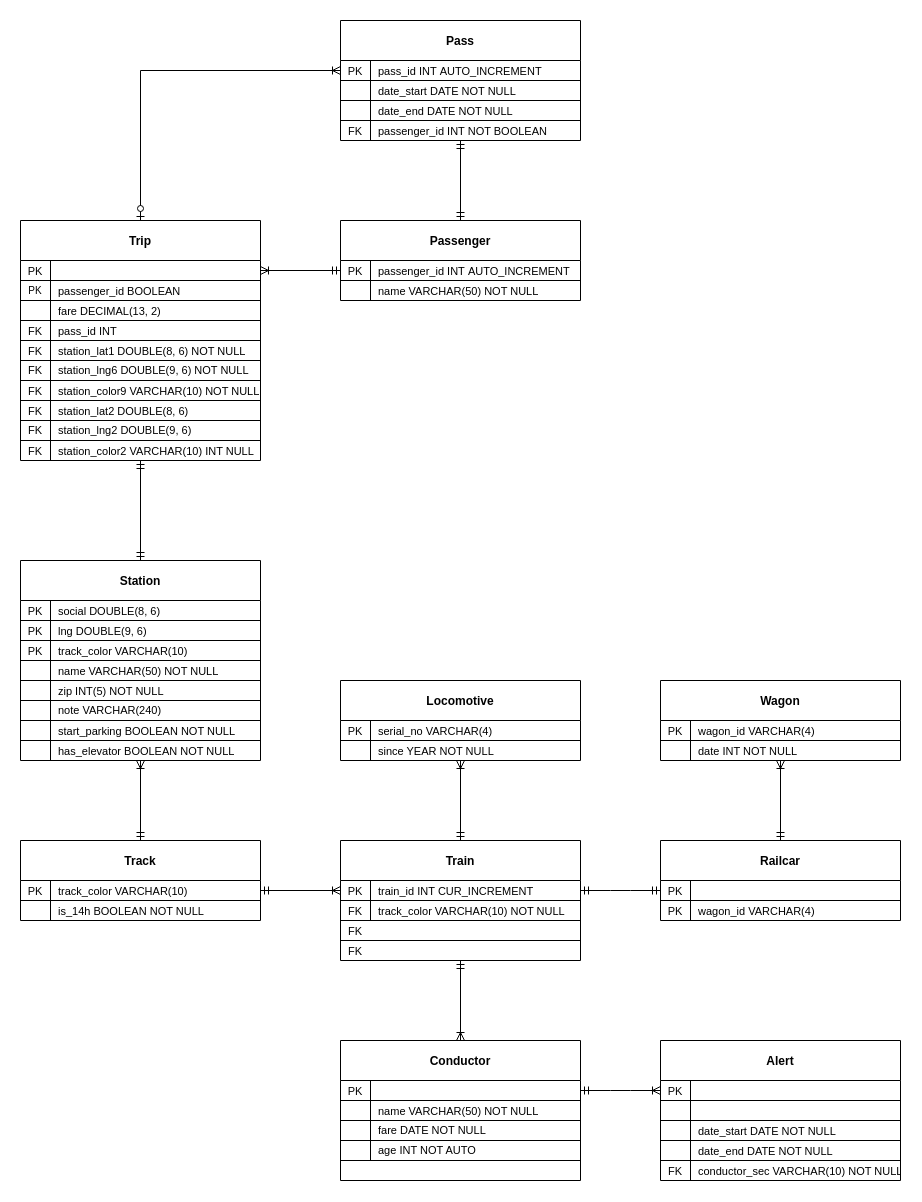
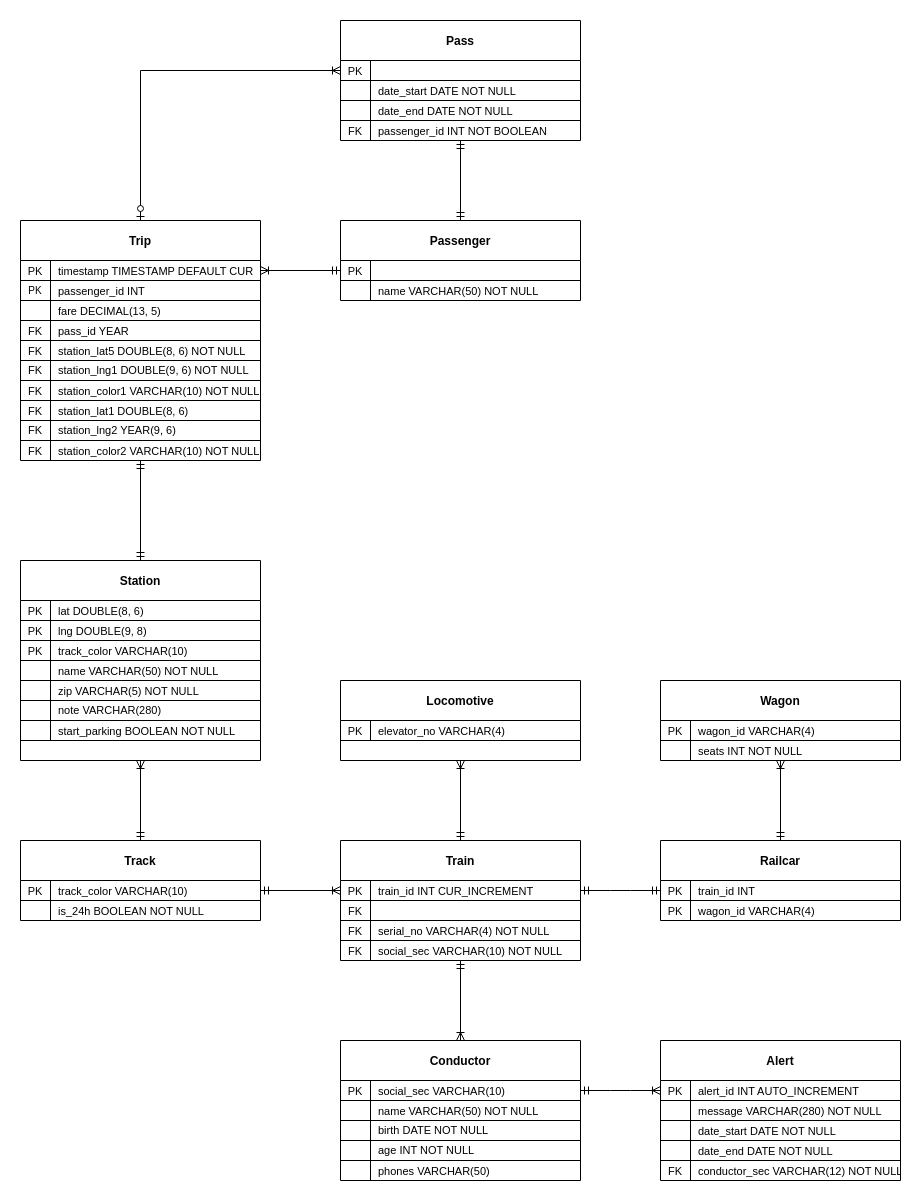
- <mxCell id="91" value="pass_id INT AUTO_INCREMENT" style="shape=partialRectangle;overflow=hidden;connectable=0;fillColor=none;top=0;left=0;bottom=0;right=0;align=left;spacingLeft=6;fontStyle=0;fontSize=11;" parent="89" vertex="1"><mxGeometry x="30" width="210" height="20" as="geometry"><mxRectangle width="210" height="20" as="alternateBounds" /></mxGeometry></mxCell>
+ <mxCell id="60" value="timestamp TIMESTAMP DEFAULT CUR" style="shape=partialRectangle;overflow=hidden;connectable=0;fillColor=none;top=0;left=0;bottom=0;right=0;align=left;spacingLeft=6;fontStyle=0;fontSize=11;" parent="58" vertex="1"><mxGeometry x="30" width="210" height="20" as="geometry"><mxRectangle width="210" height="20" as="alternateBounds" /></mxGeometry></mxCell>
- <mxCell id="155" value="passenger_id INT AUTO_INCREMENT" style="shape=partialRectangle;overflow=hidden;connectable=0;fillColor=none;top=0;left=0;bottom=0;right=0;align=left;spacingLeft=6;fontStyle=0;fontSize=11;" parent="153" vertex="1"><mxGeometry x="30" width="210" height="20" as="geometry"><mxRectangle width="210" height="20" as="alternateBounds" /></mxGeometry></mxCell>
- <mxCell id="63" value="passenger_id BOOLEAN" style="shape=partialRectangle;connectable=0;fillColor=none;top=0;left=0;bottom=0;right=0;align=left;spacingLeft=6;fontStyle=0;overflow=hidden;fontSize=11;" parent="61" vertex="1"><mxGeometry x="30" width="210" height="20" as="geometry"><mxRectangle width="210" height="20" as="alternateBounds" /></mxGeometry></mxCell>
+ <mxCell id="63" value="passenger_id INT" style="shape=partialRectangle;connectable=0;fillColor=none;top=0;left=0;bottom=0;right=0;align=left;spacingLeft=6;fontStyle=0;overflow=hidden;fontSize=11;" parent="61" vertex="1"><mxGeometry x="30" width="210" height="20" as="geometry"><mxRectangle width="210" height="20" as="alternateBounds" /></mxGeometry></mxCell>
- <mxCell id="66" value="fare DECIMAL(13, 2)" style="shape=partialRectangle;connectable=0;fillColor=none;top=0;left=0;bottom=0;right=0;align=left;spacingLeft=6;fontStyle=0;overflow=hidden;fontSize=11;" parent="64" vertex="1"><mxGeometry x="30" width="210" height="20" as="geometry"><mxRectangle width="210" height="20" as="alternateBounds" /></mxGeometry></mxCell>
+ <mxCell id="66" value="fare DECIMAL(13, 5)" style="shape=partialRectangle;connectable=0;fillColor=none;top=0;left=0;bottom=0;right=0;align=left;spacingLeft=6;fontStyle=0;overflow=hidden;fontSize=11;" parent="64" vertex="1"><mxGeometry x="30" width="210" height="20" as="geometry"><mxRectangle width="210" height="20" as="alternateBounds" /></mxGeometry></mxCell>
- <mxCell id="69" value="pass_id INT" style="shape=partialRectangle;connectable=0;fillColor=none;top=0;left=0;bottom=0;right=0;align=left;spacingLeft=6;fontStyle=0;overflow=hidden;fontSize=11;" parent="67" vertex="1"><mxGeometry x="30" width="210" height="20" as="geometry"><mxRectangle width="210" height="20" as="alternateBounds" /></mxGeometry></mxCell>
+ <mxCell id="69" value="pass_id YEAR" style="shape=partialRectangle;connectable=0;fillColor=none;top=0;left=0;bottom=0;right=0;align=left;spacingLeft=6;fontStyle=0;overflow=hidden;fontSize=11;" parent="67" vertex="1"><mxGeometry x="30" width="210" height="20" as="geometry"><mxRectangle width="210" height="20" as="alternateBounds" /></mxGeometry></mxCell>
- <mxCell id="72" value="station_lat1 DOUBLE(8, 6) NOT NULL" style="shape=partialRectangle;connectable=0;fillColor=none;top=0;left=0;bottom=0;right=0;align=left;spacingLeft=6;fontStyle=0;overflow=hidden;fontSize=11;" parent="70" vertex="1"><mxGeometry x="30" width="210" height="20" as="geometry"><mxRectangle width="210" height="20" as="alternateBounds" /></mxGeometry></mxCell>
+ <mxCell id="72" value="station_lat5 DOUBLE(8, 6) NOT NULL" style="shape=partialRectangle;connectable=0;fillColor=none;top=0;left=0;bottom=0;right=0;align=left;spacingLeft=6;fontStyle=0;overflow=hidden;fontSize=11;" parent="70" vertex="1"><mxGeometry x="30" width="210" height="20" as="geometry"><mxRectangle width="210" height="20" as="alternateBounds" /></mxGeometry></mxCell>
- <mxCell id="75" value="station_lng6 DOUBLE(9, 6) NOT NULL" style="shape=partialRectangle;connectable=0;fillColor=none;top=0;left=0;bottom=0;right=0;align=left;spacingLeft=6;fontStyle=0;overflow=hidden;whiteSpace=wrap;html=1;fontSize=11;" parent="73" vertex="1"><mxGeometry x="30" width="210" height="20" as="geometry"><mxRectangle width="210" height="20" as="alternateBounds" /></mxGeometry></mxCell>
+ <mxCell id="75" value="station_lng1 DOUBLE(9, 6) NOT NULL" style="shape=partialRectangle;connectable=0;fillColor=none;top=0;left=0;bottom=0;right=0;align=left;spacingLeft=6;fontStyle=0;overflow=hidden;whiteSpace=wrap;html=1;fontSize=11;" parent="73" vertex="1"><mxGeometry x="30" width="210" height="20" as="geometry"><mxRectangle width="210" height="20" as="alternateBounds" /></mxGeometry></mxCell>
- <mxCell id="78" value="station_color9 VARCHAR(10) NOT NULL" style="shape=partialRectangle;connectable=0;fillColor=none;top=0;left=0;bottom=0;right=0;align=left;spacingLeft=6;fontStyle=0;overflow=hidden;fontSize=11;" parent="76" vertex="1"><mxGeometry x="30" width="210" height="20" as="geometry"><mxRectangle width="210" height="20" as="alternateBounds" /></mxGeometry></mxCell>
+ <mxCell id="78" value="station_color1 VARCHAR(10) NOT NULL" style="shape=partialRectangle;connectable=0;fillColor=none;top=0;left=0;bottom=0;right=0;align=left;spacingLeft=6;fontStyle=0;overflow=hidden;fontSize=11;" parent="76" vertex="1"><mxGeometry x="30" width="210" height="20" as="geometry"><mxRectangle width="210" height="20" as="alternateBounds" /></mxGeometry></mxCell>
- <mxCell id="81" value="station_lat2 DOUBLE(8, 6)" style="shape=partialRectangle;connectable=0;fillColor=none;top=0;left=0;bottom=0;right=0;align=left;spacingLeft=6;fontStyle=0;overflow=hidden;fontSize=11;" parent="79" vertex="1"><mxGeometry x="30" width="210" height="20" as="geometry"><mxRectangle width="210" height="20" as="alternateBounds" /></mxGeometry></mxCell>
+ <mxCell id="81" value="station_lat1 DOUBLE(8, 6)" style="shape=partialRectangle;connectable=0;fillColor=none;top=0;left=0;bottom=0;right=0;align=left;spacingLeft=6;fontStyle=0;overflow=hidden;fontSize=11;" parent="79" vertex="1"><mxGeometry x="30" width="210" height="20" as="geometry"><mxRectangle width="210" height="20" as="alternateBounds" /></mxGeometry></mxCell>
- <mxCell id="84" value="station_lng2 DOUBLE(9, 6)" style="shape=partialRectangle;connectable=0;fillColor=none;top=0;left=0;bottom=0;right=0;align=left;spacingLeft=6;fontStyle=0;overflow=hidden;whiteSpace=wrap;html=1;fontSize=11;" parent="82" vertex="1"><mxGeometry x="30" width="210" height="20" as="geometry"><mxRectangle width="210" height="20" as="alternateBounds" /></mxGeometry></mxCell>
+ <mxCell id="84" value="station_lng2 YEAR(9, 6)" style="shape=partialRectangle;connectable=0;fillColor=none;top=0;left=0;bottom=0;right=0;align=left;spacingLeft=6;fontStyle=0;overflow=hidden;whiteSpace=wrap;html=1;fontSize=11;" parent="82" vertex="1"><mxGeometry x="30" width="210" height="20" as="geometry"><mxRectangle width="210" height="20" as="alternateBounds" /></mxGeometry></mxCell>
- <mxCell id="87" value="station_color2 VARCHAR(10) INT NULL" style="shape=partialRectangle;overflow=hidden;connectable=0;fillColor=none;top=0;left=0;bottom=0;right=0;align=left;spacingLeft=6;fontSize=11;" parent="85" vertex="1"><mxGeometry x="30" width="210" height="20" as="geometry"><mxRectangle width="210" height="20" as="alternateBounds" /></mxGeometry></mxCell>
+ <mxCell id="87" value="station_color2 VARCHAR(10) NOT NULL" style="shape=partialRectangle;overflow=hidden;connectable=0;fillColor=none;top=0;left=0;bottom=0;right=0;align=left;spacingLeft=6;fontSize=11;" parent="85" vertex="1"><mxGeometry x="30" width="210" height="20" as="geometry"><mxRectangle width="210" height="20" as="alternateBounds" /></mxGeometry></mxCell>
- <mxCell id="12" value="social DOUBLE(8, 6)" style="shape=partialRectangle;overflow=hidden;connectable=0;fillColor=none;top=0;left=0;bottom=0;right=0;align=left;spacingLeft=6;fontStyle=0;fontSize=11;" parent="10" vertex="1"><mxGeometry x="30" width="210" height="20" as="geometry"><mxRectangle width="210" height="20" as="alternateBounds" /></mxGeometry></mxCell>
+ <mxCell id="12" value="lat DOUBLE(8, 6)" style="shape=partialRectangle;overflow=hidden;connectable=0;fillColor=none;top=0;left=0;bottom=0;right=0;align=left;spacingLeft=6;fontStyle=0;fontSize=11;" parent="10" vertex="1"><mxGeometry x="30" width="210" height="20" as="geometry"><mxRectangle width="210" height="20" as="alternateBounds" /></mxGeometry></mxCell>
- <mxCell id="15" value="lng DOUBLE(9, 6)" style="shape=partialRectangle;connectable=0;fillColor=none;top=0;left=0;bottom=0;right=0;align=left;spacingLeft=6;fontStyle=0;overflow=hidden;fontSize=11;" parent="13" vertex="1"><mxGeometry x="30" width="210" height="20" as="geometry"><mxRectangle width="210" height="20" as="alternateBounds" /></mxGeometry></mxCell>
+ <mxCell id="15" value="lng DOUBLE(9, 8)" style="shape=partialRectangle;connectable=0;fillColor=none;top=0;left=0;bottom=0;right=0;align=left;spacingLeft=6;fontStyle=0;overflow=hidden;fontSize=11;" parent="13" vertex="1"><mxGeometry x="30" width="210" height="20" as="geometry"><mxRectangle width="210" height="20" as="alternateBounds" /></mxGeometry></mxCell>
- <mxCell id="24" value="zip INT(5) NOT NULL" style="shape=partialRectangle;connectable=0;fillColor=none;top=0;left=0;bottom=0;right=0;align=left;spacingLeft=6;fontStyle=0;overflow=hidden;fontSize=11;" parent="22" vertex="1"><mxGeometry x="30" width="210" height="20" as="geometry"><mxRectangle width="210" height="20" as="alternateBounds" /></mxGeometry></mxCell>
+ <mxCell id="24" value="zip VARCHAR(5) NOT NULL" style="shape=partialRectangle;connectable=0;fillColor=none;top=0;left=0;bottom=0;right=0;align=left;spacingLeft=6;fontStyle=0;overflow=hidden;fontSize=11;" parent="22" vertex="1"><mxGeometry x="30" width="210" height="20" as="geometry"><mxRectangle width="210" height="20" as="alternateBounds" /></mxGeometry></mxCell>
- <mxCell id="27" value="note VARCHAR(240)" style="shape=partialRectangle;connectable=0;fillColor=none;top=0;left=0;bottom=0;right=0;align=left;spacingLeft=6;fontStyle=0;overflow=hidden;whiteSpace=wrap;html=1;fontSize=11;" parent="25" vertex="1"><mxGeometry x="30" width="210" height="20" as="geometry"><mxRectangle width="210" height="20" as="alternateBounds" /></mxGeometry></mxCell>
+ <mxCell id="27" value="note VARCHAR(280)" style="shape=partialRectangle;connectable=0;fillColor=none;top=0;left=0;bottom=0;right=0;align=left;spacingLeft=6;fontStyle=0;overflow=hidden;whiteSpace=wrap;html=1;fontSize=11;" parent="25" vertex="1"><mxGeometry x="30" width="210" height="20" as="geometry"><mxRectangle width="210" height="20" as="alternateBounds" /></mxGeometry></mxCell>
- <mxCell id="121" value="serial_no VARCHAR(4)" style="shape=partialRectangle;overflow=hidden;connectable=0;fillColor=none;top=0;left=0;bottom=0;right=0;align=left;spacingLeft=6;fontStyle=0;fontSize=11;" parent="119" vertex="1"><mxGeometry x="30" width="210" height="20" as="geometry"><mxRectangle width="210" height="20" as="alternateBounds" /></mxGeometry></mxCell>
+ <mxCell id="121" value="elevator_no VARCHAR(4)" style="shape=partialRectangle;overflow=hidden;connectable=0;fillColor=none;top=0;left=0;bottom=0;right=0;align=left;spacingLeft=6;fontStyle=0;fontSize=11;" parent="119" vertex="1"><mxGeometry x="30" width="210" height="20" as="geometry"><mxRectangle width="210" height="20" as="alternateBounds" /></mxGeometry></mxCell>
- <mxCell id="33" value="has_elevator BOOLEAN NOT NULL" style="shape=partialRectangle;overflow=hidden;connectable=0;fillColor=none;top=0;left=0;bottom=0;right=0;align=left;spacingLeft=6;fontSize=11;" parent="31" vertex="1"><mxGeometry x="30" width="210" height="20" as="geometry"><mxRectangle width="210" height="20" as="alternateBounds" /></mxGeometry></mxCell>
- <mxCell id="124" value="since YEAR NOT NULL" style="shape=partialRectangle;overflow=hidden;connectable=0;fillColor=none;top=0;left=0;bottom=0;right=0;align=left;spacingLeft=6;fontSize=11;fontStyle=0" parent="122" vertex="1"><mxGeometry x="30" width="210" height="20" as="geometry"><mxRectangle width="210" height="20" as="alternateBounds" /></mxGeometry></mxCell>
- <mxCell id="56" value="date INT NOT NULL" style="shape=partialRectangle;overflow=hidden;connectable=0;fillColor=none;top=0;left=0;bottom=0;right=0;align=left;spacingLeft=6;fontSize=11;fontStyle=0" parent="54" vertex="1"><mxGeometry x="30" width="210" height="20" as="geometry"><mxRectangle width="210" height="20" as="alternateBounds" /></mxGeometry></mxCell>
+ <mxCell id="56" value="seats INT NOT NULL" style="shape=partialRectangle;overflow=hidden;connectable=0;fillColor=none;top=0;left=0;bottom=0;right=0;align=left;spacingLeft=6;fontSize=11;fontStyle=0" parent="54" vertex="1"><mxGeometry x="30" width="210" height="20" as="geometry"><mxRectangle width="210" height="20" as="alternateBounds" /></mxGeometry></mxCell>
+ <mxCell id="128" value="train_id INT" style="shape=partialRectangle;overflow=hidden;connectable=0;fillColor=none;top=0;left=0;bottom=0;right=0;align=left;spacingLeft=6;fontStyle=0;fontSize=11;" parent="126" vertex="1"><mxGeometry x="30" width="210" height="20" as="geometry"><mxRectangle width="210" height="20" as="alternateBounds" /></mxGeometry></mxCell>
- <mxCell id="8" value="is_14h BOOLEAN NOT NULL" style="shape=partialRectangle;overflow=hidden;connectable=0;fillColor=none;top=0;left=0;bottom=0;right=0;align=left;spacingLeft=6;fontSize=11;" parent="6" vertex="1"><mxGeometry x="30" width="210" height="20" as="geometry"><mxRectangle width="210" height="20" as="alternateBounds" /></mxGeometry></mxCell>
+ <mxCell id="8" value="is_24h BOOLEAN NOT NULL" style="shape=partialRectangle;overflow=hidden;connectable=0;fillColor=none;top=0;left=0;bottom=0;right=0;align=left;spacingLeft=6;fontSize=11;" parent="6" vertex="1"><mxGeometry x="30" width="210" height="20" as="geometry"><mxRectangle width="210" height="20" as="alternateBounds" /></mxGeometry></mxCell>
- <mxCell id="138" value="track_color VARCHAR(10) NOT NULL" style="shape=partialRectangle;connectable=0;fillColor=none;top=0;left=0;bottom=0;right=0;align=left;spacingLeft=6;fontStyle=0;overflow=hidden;fontSize=11;" parent="136" vertex="1"><mxGeometry x="30" width="210" height="20" as="geometry"><mxRectangle width="210" height="20" as="alternateBounds" /></mxGeometry></mxCell>
+ <mxCell id="141" value="serial_no VARCHAR(4) NOT NULL" style="shape=partialRectangle;connectable=0;fillColor=none;top=0;left=0;bottom=0;right=0;align=left;spacingLeft=6;fontStyle=0;overflow=hidden;fontSize=11;" parent="139" vertex="1"><mxGeometry x="30" width="210" height="20" as="geometry"><mxRectangle width="210" height="20" as="alternateBounds" /></mxGeometry></mxCell>
+ <mxCell id="144" value="social_sec VARCHAR(10) NOT NULL" style="shape=partialRectangle;overflow=hidden;connectable=0;fillColor=none;top=0;left=0;bottom=0;right=0;align=left;spacingLeft=6;fontSize=11;" parent="142" vertex="1"><mxGeometry x="30" width="210" height="20" as="geometry"><mxRectangle width="210" height="20" as="alternateBounds" /></mxGeometry></mxCell>
+ <mxCell id="104" value="social_sec VARCHAR(10)" style="shape=partialRectangle;overflow=hidden;connectable=0;fillColor=none;top=0;left=0;bottom=0;right=0;align=left;spacingLeft=6;fontStyle=0;fontSize=11;" parent="102" vertex="1"><mxGeometry x="30" width="210" height="20" as="geometry"><mxRectangle width="210" height="20" as="alternateBounds" /></mxGeometry></mxCell>
+ <mxCell id="37" value="alert_id INT AUTO_INCREMENT" style="shape=partialRectangle;overflow=hidden;connectable=0;fillColor=none;top=0;left=0;bottom=0;right=0;align=left;spacingLeft=6;fontStyle=0;fontSize=11;" parent="35" vertex="1"><mxGeometry x="30" width="210" height="20" as="geometry"><mxRectangle width="210" height="20" as="alternateBounds" /></mxGeometry></mxCell>
+ <mxCell id="40" value="message VARCHAR(280) NOT NULL" style="shape=partialRectangle;connectable=0;fillColor=none;top=0;left=0;bottom=0;right=0;align=left;spacingLeft=6;fontStyle=0;overflow=hidden;fontSize=11;" parent="38" vertex="1"><mxGeometry x="30" width="210" height="20" as="geometry"><mxRectangle width="210" height="20" as="alternateBounds" /></mxGeometry></mxCell>
- <mxCell id="110" value="fare DATE NOT NULL" style="shape=partialRectangle;connectable=0;fillColor=none;top=0;left=0;bottom=0;right=0;align=left;spacingLeft=6;fontStyle=0;overflow=hidden;whiteSpace=wrap;html=1;fontSize=11;" parent="108" vertex="1"><mxGeometry x="30" width="210" height="20" as="geometry"><mxRectangle width="210" height="20" as="alternateBounds" /></mxGeometry></mxCell>
+ <mxCell id="110" value="birth DATE NOT NULL" style="shape=partialRectangle;connectable=0;fillColor=none;top=0;left=0;bottom=0;right=0;align=left;spacingLeft=6;fontStyle=0;overflow=hidden;whiteSpace=wrap;html=1;fontSize=11;" parent="108" vertex="1"><mxGeometry x="30" width="210" height="20" as="geometry"><mxRectangle width="210" height="20" as="alternateBounds" /></mxGeometry></mxCell>
- <mxCell id="113" value="age INT NOT AUTO" style="shape=partialRectangle;connectable=0;fillColor=none;top=0;left=0;bottom=0;right=0;align=left;spacingLeft=6;fontStyle=0;overflow=hidden;whiteSpace=wrap;html=1;fontSize=11;" parent="111" vertex="1"><mxGeometry x="30" width="210" height="20" as="geometry"><mxRectangle width="210" height="20" as="alternateBounds" /></mxGeometry></mxCell>
+ <mxCell id="113" value="age INT NOT NULL" style="shape=partialRectangle;connectable=0;fillColor=none;top=0;left=0;bottom=0;right=0;align=left;spacingLeft=6;fontStyle=0;overflow=hidden;whiteSpace=wrap;html=1;fontSize=11;" parent="111" vertex="1"><mxGeometry x="30" width="210" height="20" as="geometry"><mxRectangle width="210" height="20" as="alternateBounds" /></mxGeometry></mxCell>
+ <mxCell id="116" value="phones VARCHAR(50)" style="shape=partialRectangle;overflow=hidden;connectable=0;fillColor=none;top=0;left=0;bottom=0;right=0;align=left;spacingLeft=6;fontSize=11;" parent="114" vertex="1"><mxGeometry x="30" width="210" height="20" as="geometry"><mxRectangle width="210" height="20" as="alternateBounds" /></mxGeometry></mxCell>
- <mxCell id="49" value="conductor_sec VARCHAR(10) NOT NULL" style="shape=partialRectangle;overflow=hidden;connectable=0;fillColor=none;top=0;left=0;bottom=0;right=0;align=left;spacingLeft=6;fontSize=11;" parent="47" vertex="1"><mxGeometry x="30" width="210" height="20" as="geometry"><mxRectangle width="210" height="20" as="alternateBounds" /></mxGeometry></mxCell>
+ <mxCell id="49" value="conductor_sec VARCHAR(12) NOT NULL" style="shape=partialRectangle;overflow=hidden;connectable=0;fillColor=none;top=0;left=0;bottom=0;right=0;align=left;spacingLeft=6;fontSize=11;" parent="47" vertex="1"><mxGeometry x="30" width="210" height="20" as="geometry"><mxRectangle width="210" height="20" as="alternateBounds" /></mxGeometry></mxCell>
